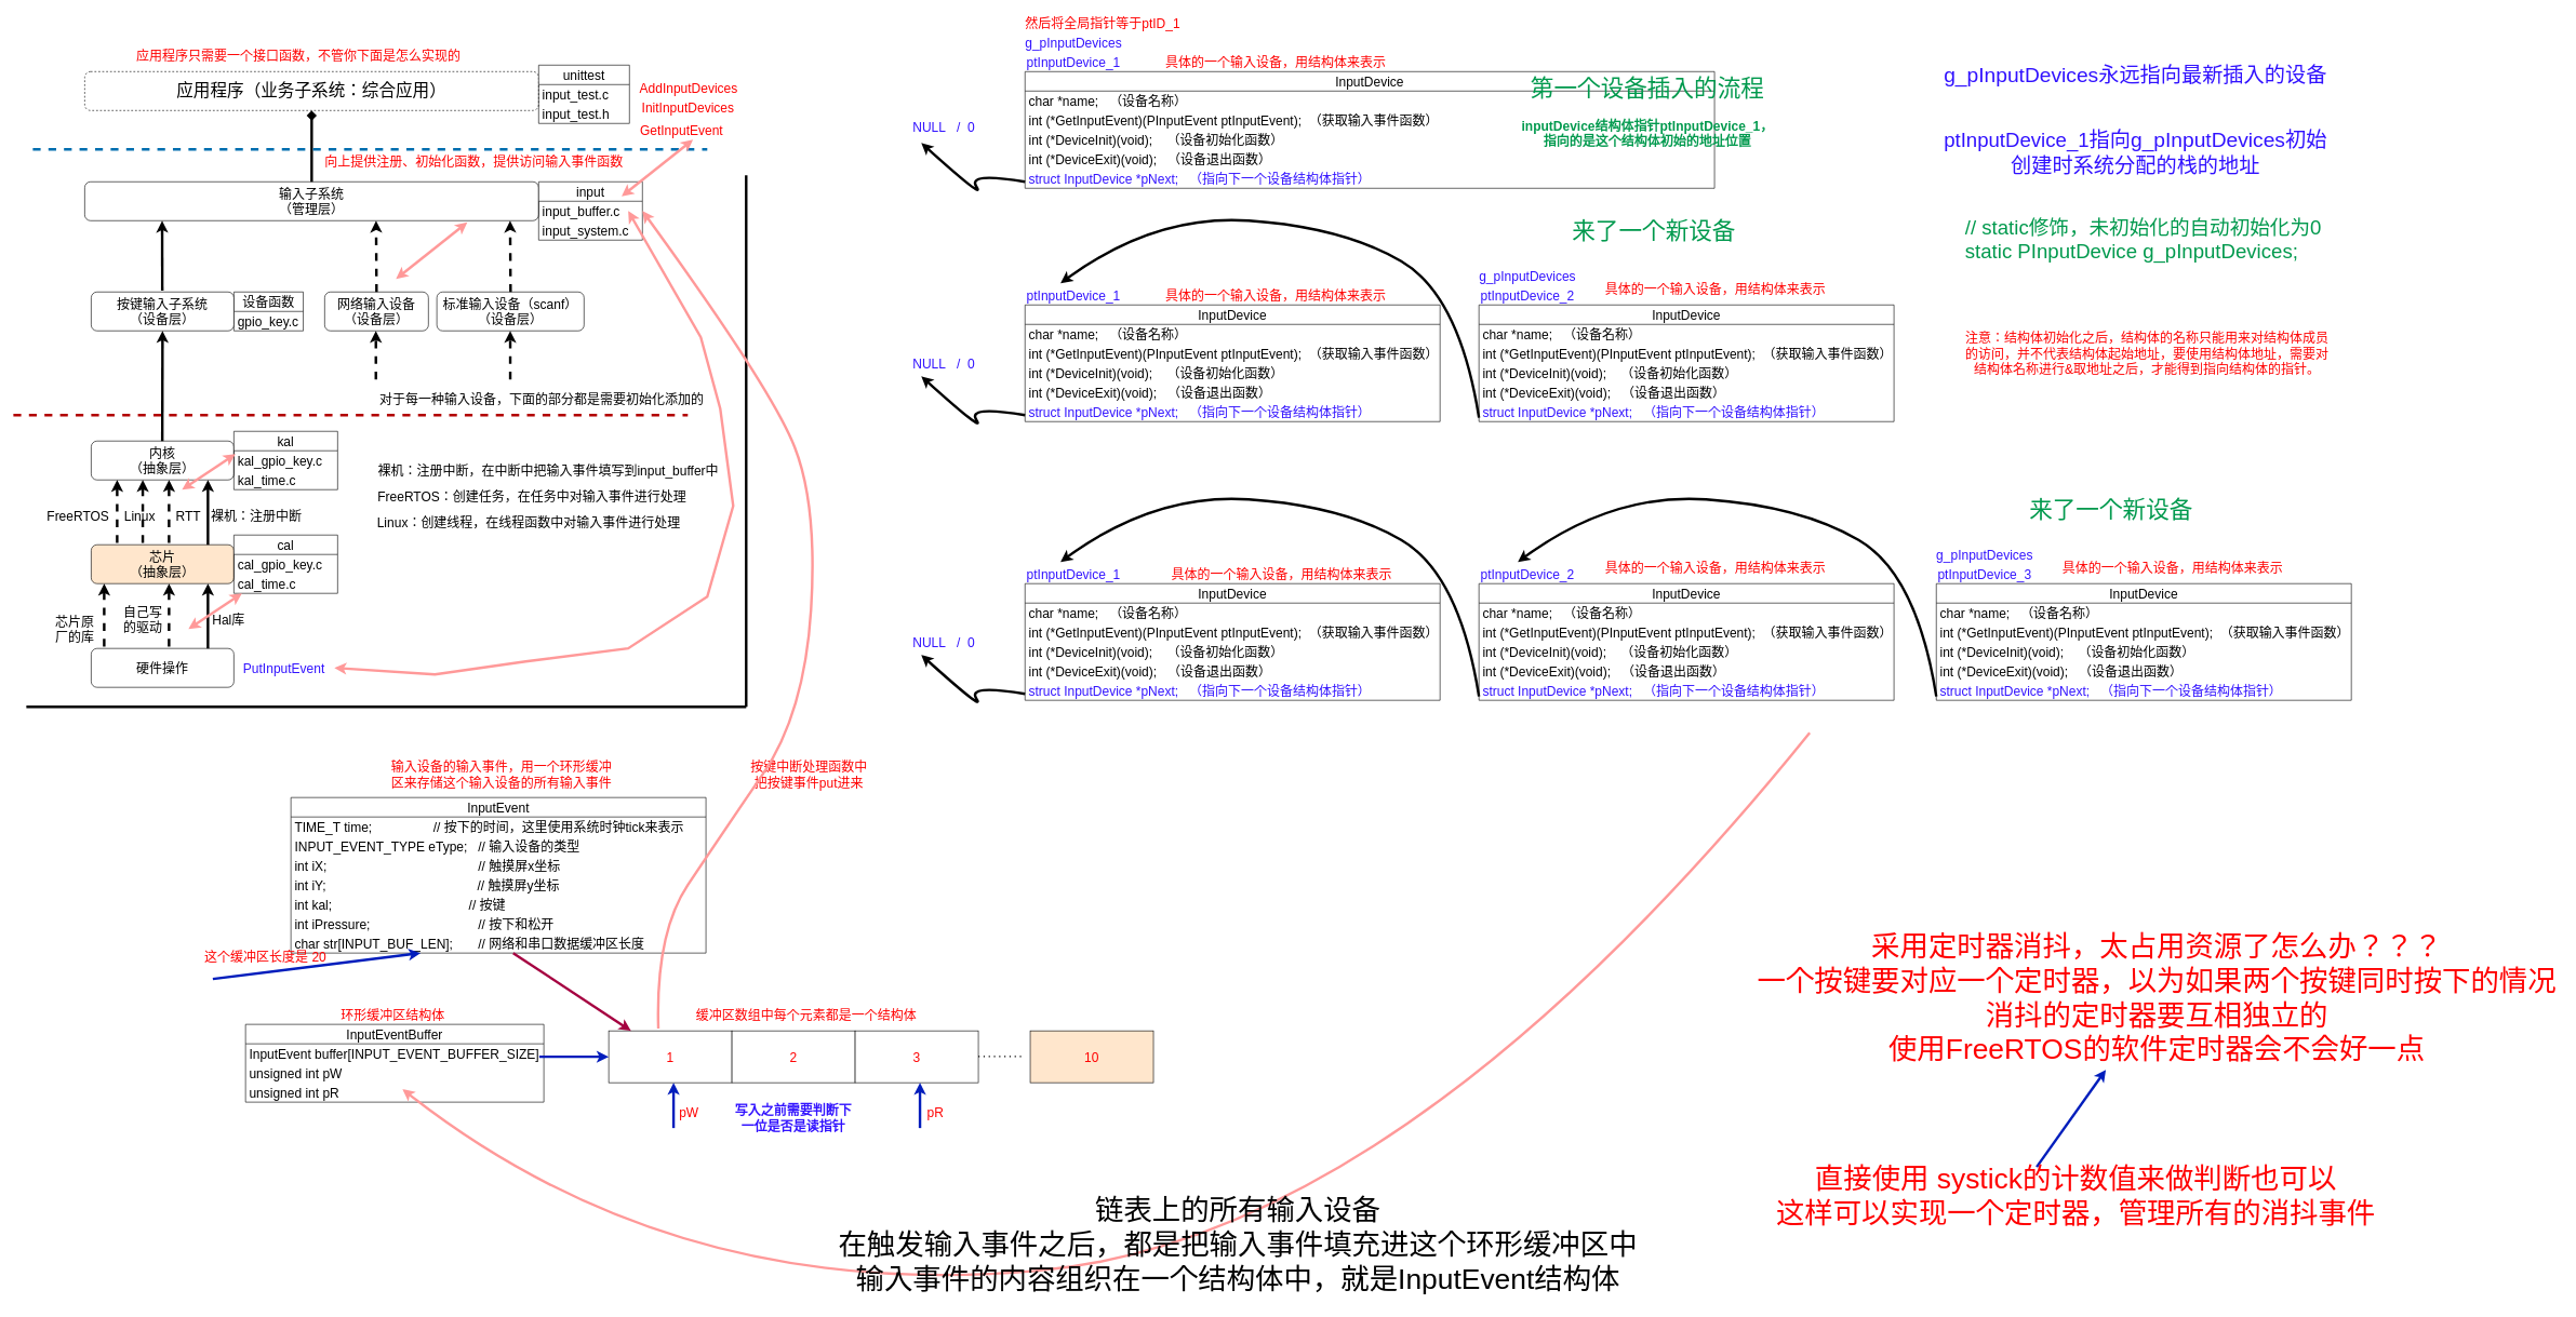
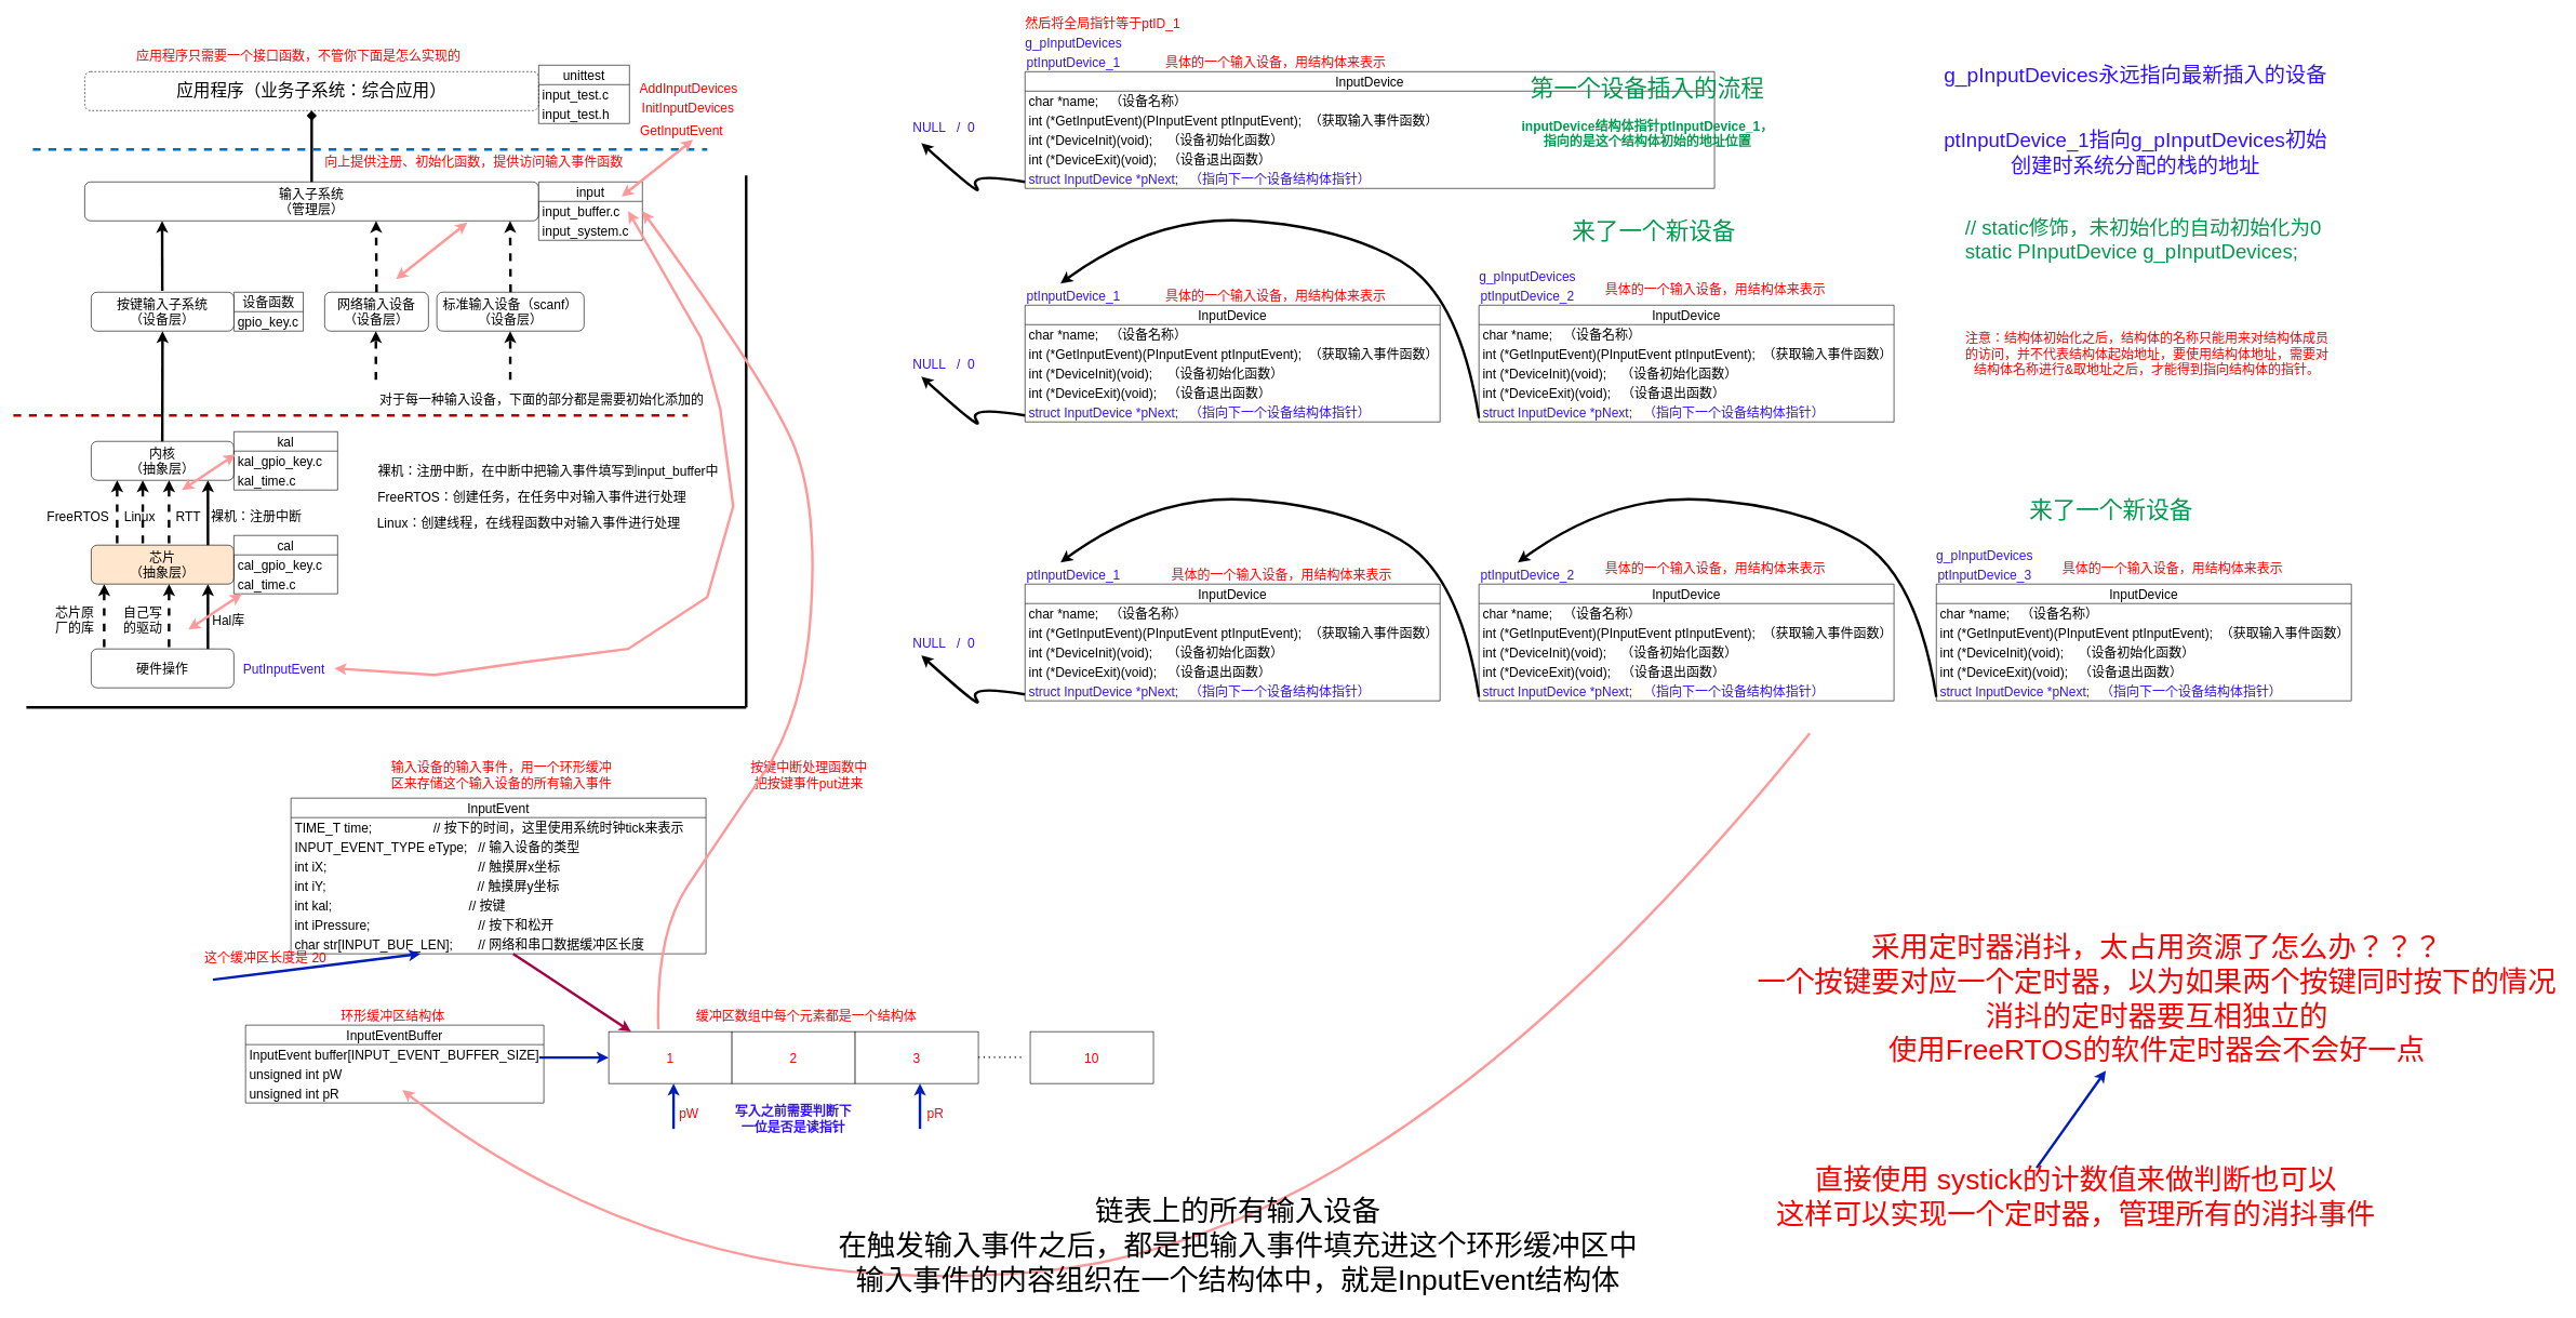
- <mxCell id="11" value="芯片原厂的库" style="text;html=1;strokeColor=none;fillColor=none;align=center;verticalAlign=middle;whiteSpace=wrap;rounded=0;fontSize=20;" parent="1" vertex="1"><mxGeometry x="80" y="955" width="70" height="30" as="geometry" /></mxCell>
+ <mxCell id="11" value="芯片原厂的库" style="text;html=1;strokeColor=none;fillColor=none;align=center;verticalAlign=middle;whiteSpace=wrap;rounded=0;fontSize=20;" parent="1" vertex="1"><mxGeometry x="80" y="940" width="70" height="30" as="geometry" /></mxCell>
- <mxCell id="147" value="10" style="rounded=0;whiteSpace=wrap;html=1;fontSize=20;fontColor=#FF0000;fillColor=#ffe6cc;" parent="1" vertex="1"><mxGeometry x="1588" y="1590" width="190" height="80" as="geometry" /></mxCell>
+ <mxCell id="147" value="10" style="rounded=0;whiteSpace=wrap;html=1;fontSize=20;fontColor=#FF0000;" parent="1" vertex="1"><mxGeometry x="1588" y="1590" width="190" height="80" as="geometry" /></mxCell>
